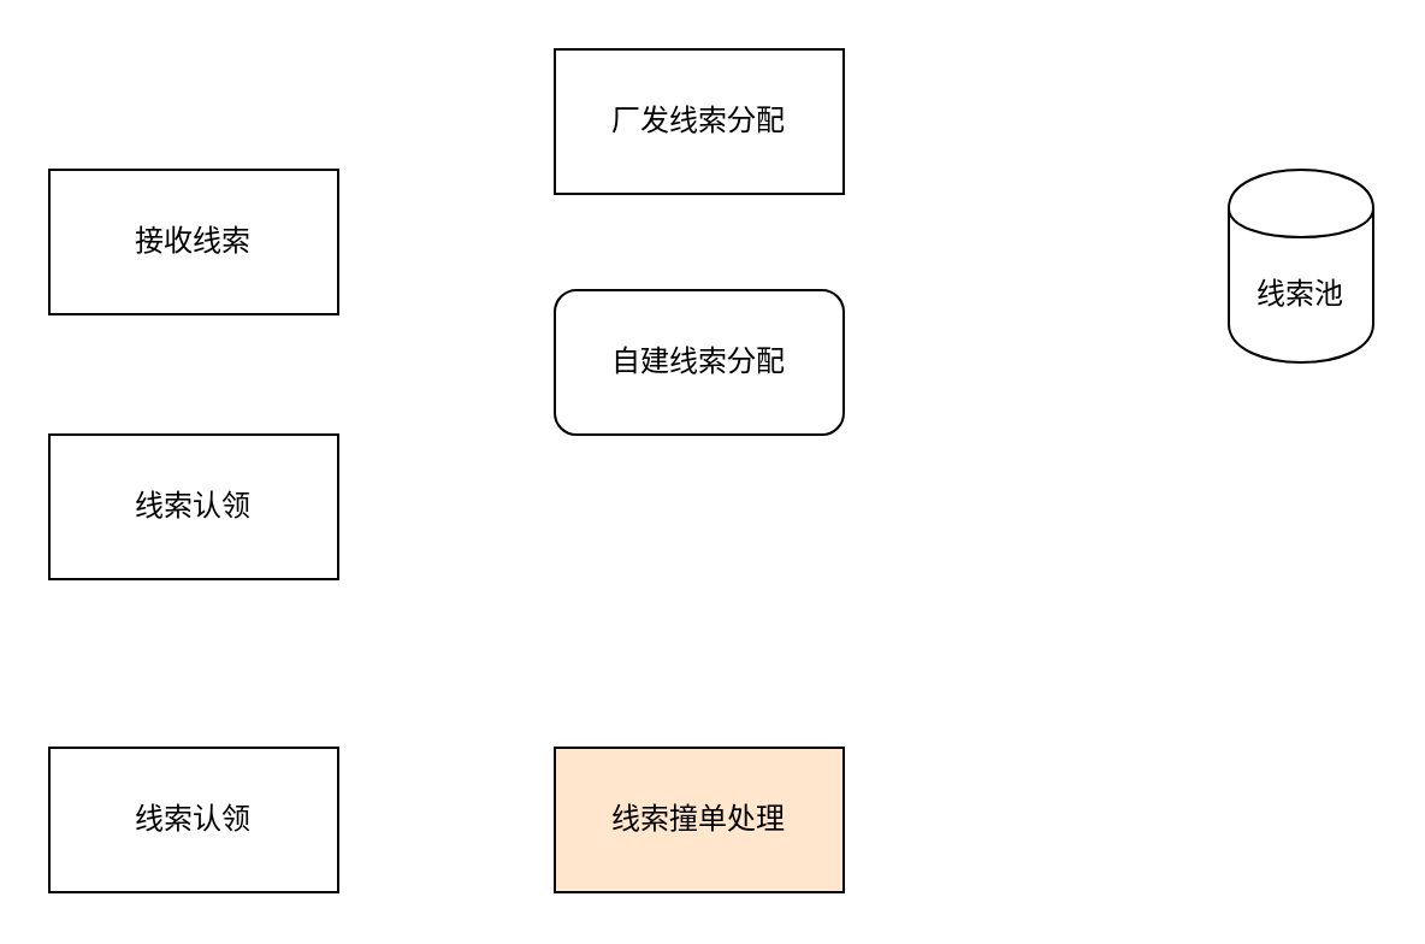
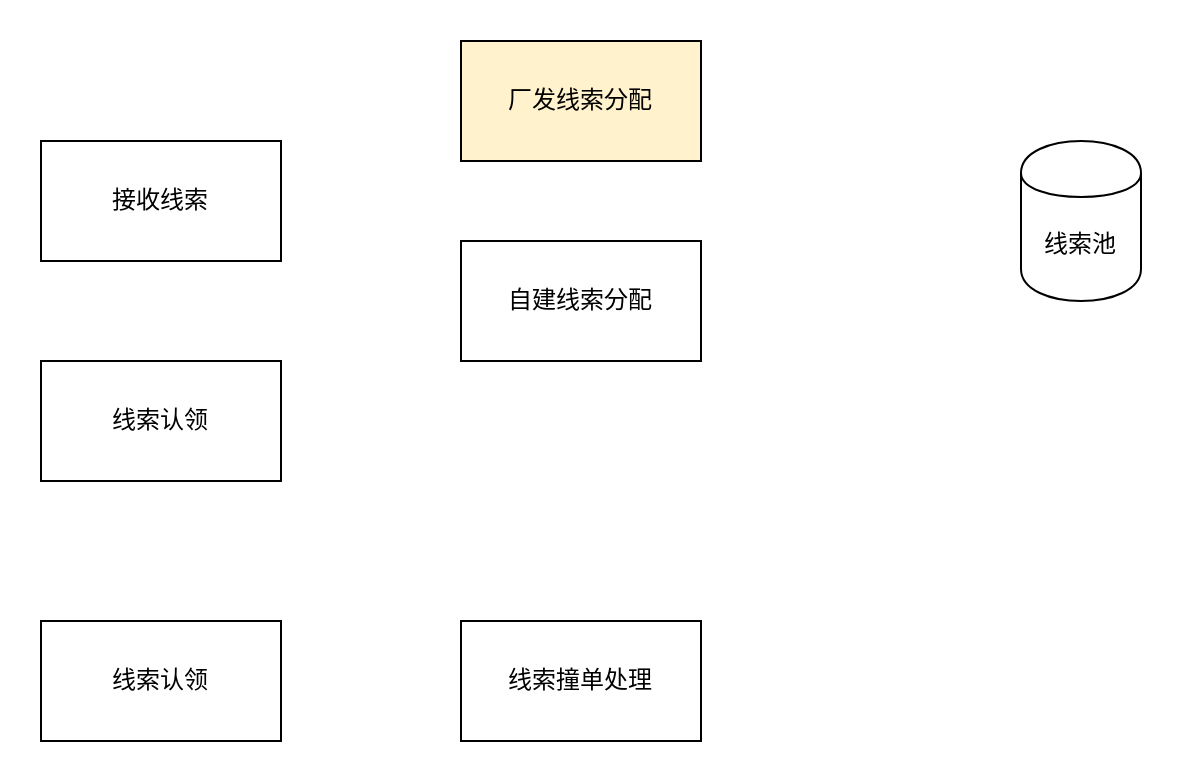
- <mxCell id="3" value="厂发线索分配" style="rounded=0;whiteSpace=wrap;html=1;" vertex="1" parent="1"><mxGeometry x="230" y="20" width="120" height="60" as="geometry" /></mxCell>
+ <mxCell id="3" value="厂发线索分配" style="rounded=0;whiteSpace=wrap;html=1;fillColor=#fff2cc;" vertex="1" parent="1"><mxGeometry x="230" y="20" width="120" height="60" as="geometry" /></mxCell>
- <mxCell id="4" value="自建线索分配" style="whiteSpace=wrap;html=1;rounded=1;" vertex="1" parent="1"><mxGeometry x="230" y="120" width="120" height="60" as="geometry" /></mxCell>
+ <mxCell id="4" value="自建线索分配" style="rounded=0;whiteSpace=wrap;html=1;" vertex="1" parent="1"><mxGeometry x="230" y="120" width="120" height="60" as="geometry" /></mxCell>
- <mxCell id="5" value="线索撞单处理" style="rounded=0;whiteSpace=wrap;html=1;fillColor=#ffe6cc;" vertex="1" parent="1"><mxGeometry x="230" y="310" width="120" height="60" as="geometry" /></mxCell>
+ <mxCell id="5" value="线索撞单处理" style="rounded=0;whiteSpace=wrap;html=1;" vertex="1" parent="1"><mxGeometry x="230" y="310" width="120" height="60" as="geometry" /></mxCell>
